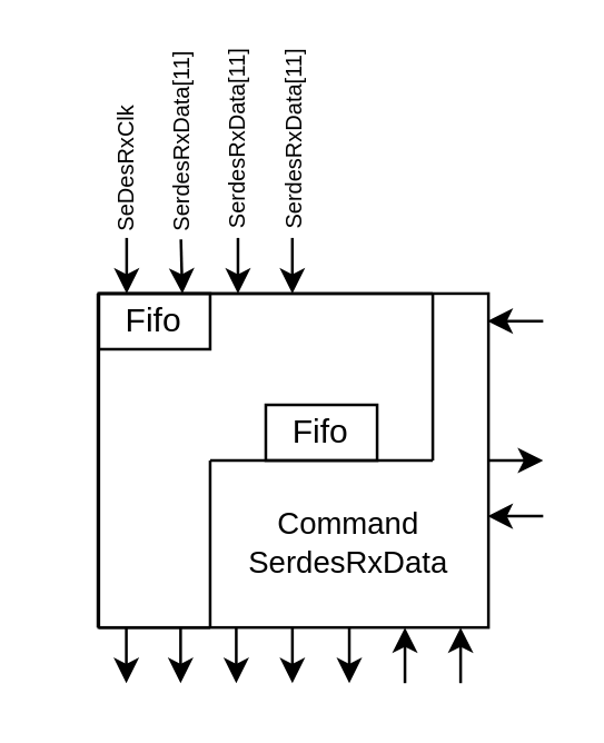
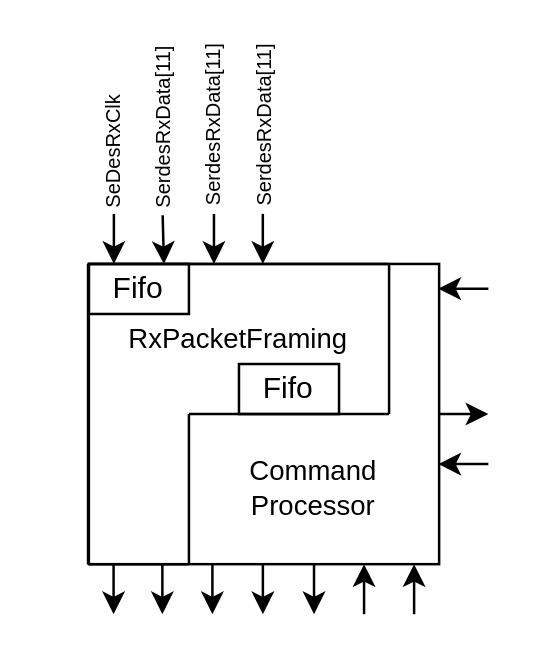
+ <mxCell id="18" value="&lt;font style=&quot;font-size: 11px&quot;&gt;RxPacketFraming&lt;/font&gt;" style="text;html=1;strokeColor=none;fillColor=none;align=center;verticalAlign=middle;whiteSpace=wrap;rounded=0;fontSize=8;" vertex="1" parent="1"><mxGeometry x="35" y="113" width="120" height="20" as="geometry" /></mxCell>
- <mxCell id="16" value="&lt;font style=&quot;font-size: 11px&quot;&gt;Command&lt;br&gt;SerdesRxData&lt;/font&gt;" style="text;html=1;strokeColor=none;fillColor=none;align=center;verticalAlign=middle;whiteSpace=wrap;rounded=0;fontSize=8;" vertex="1" parent="9"><mxGeometry x="40" y="60" width="100" height="60" as="geometry" /></mxCell>
+ <mxCell id="16" value="&lt;font style=&quot;font-size: 11px&quot;&gt;Command&lt;br&gt;Processor&lt;/font&gt;" style="text;html=1;strokeColor=none;fillColor=none;align=center;verticalAlign=middle;whiteSpace=wrap;rounded=0;fontSize=8;" vertex="1" parent="9"><mxGeometry x="40" y="60" width="100" height="60" as="geometry" /></mxCell>
